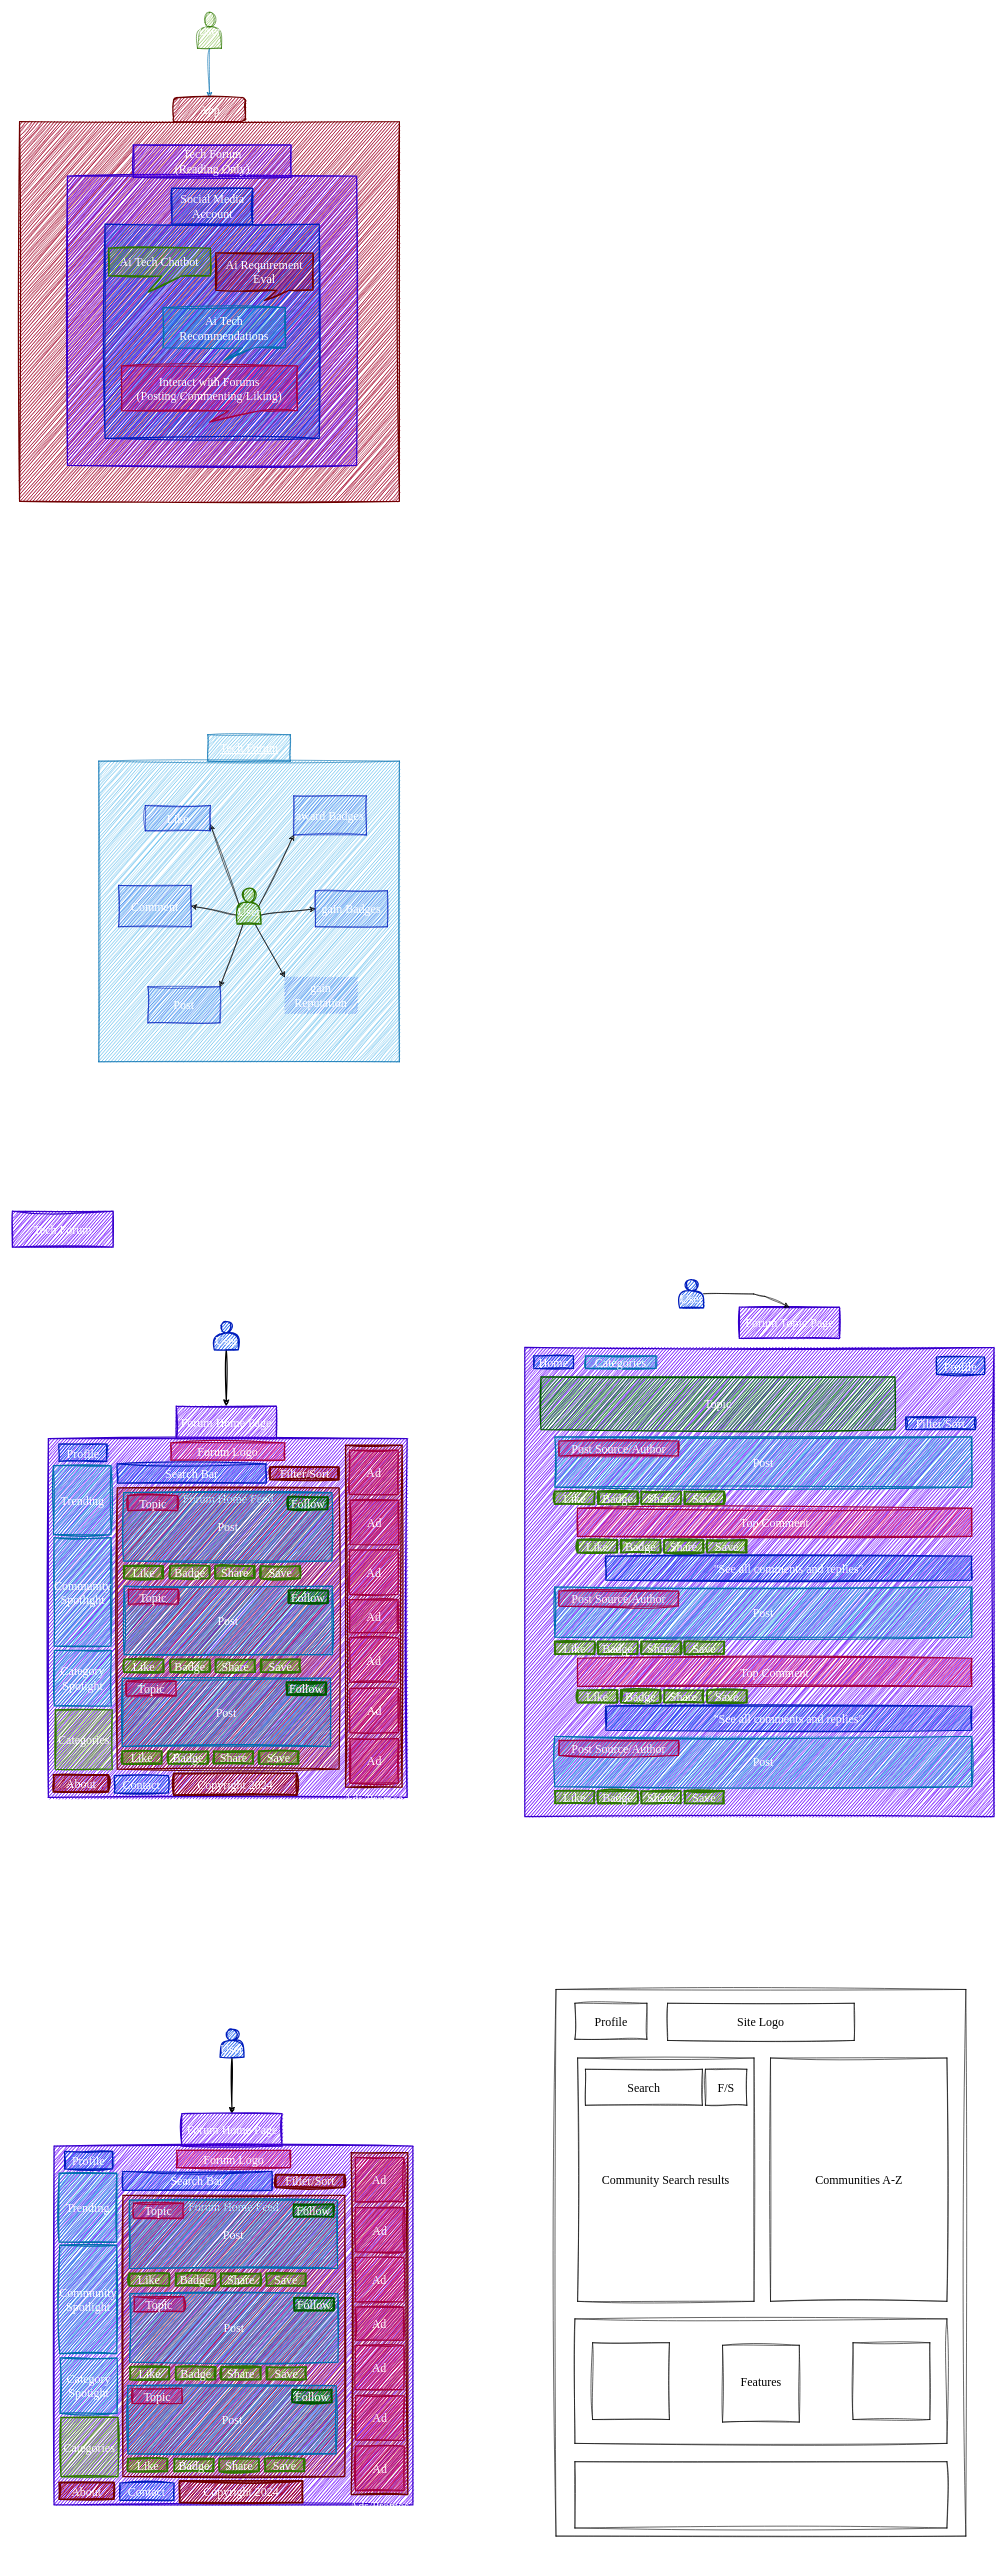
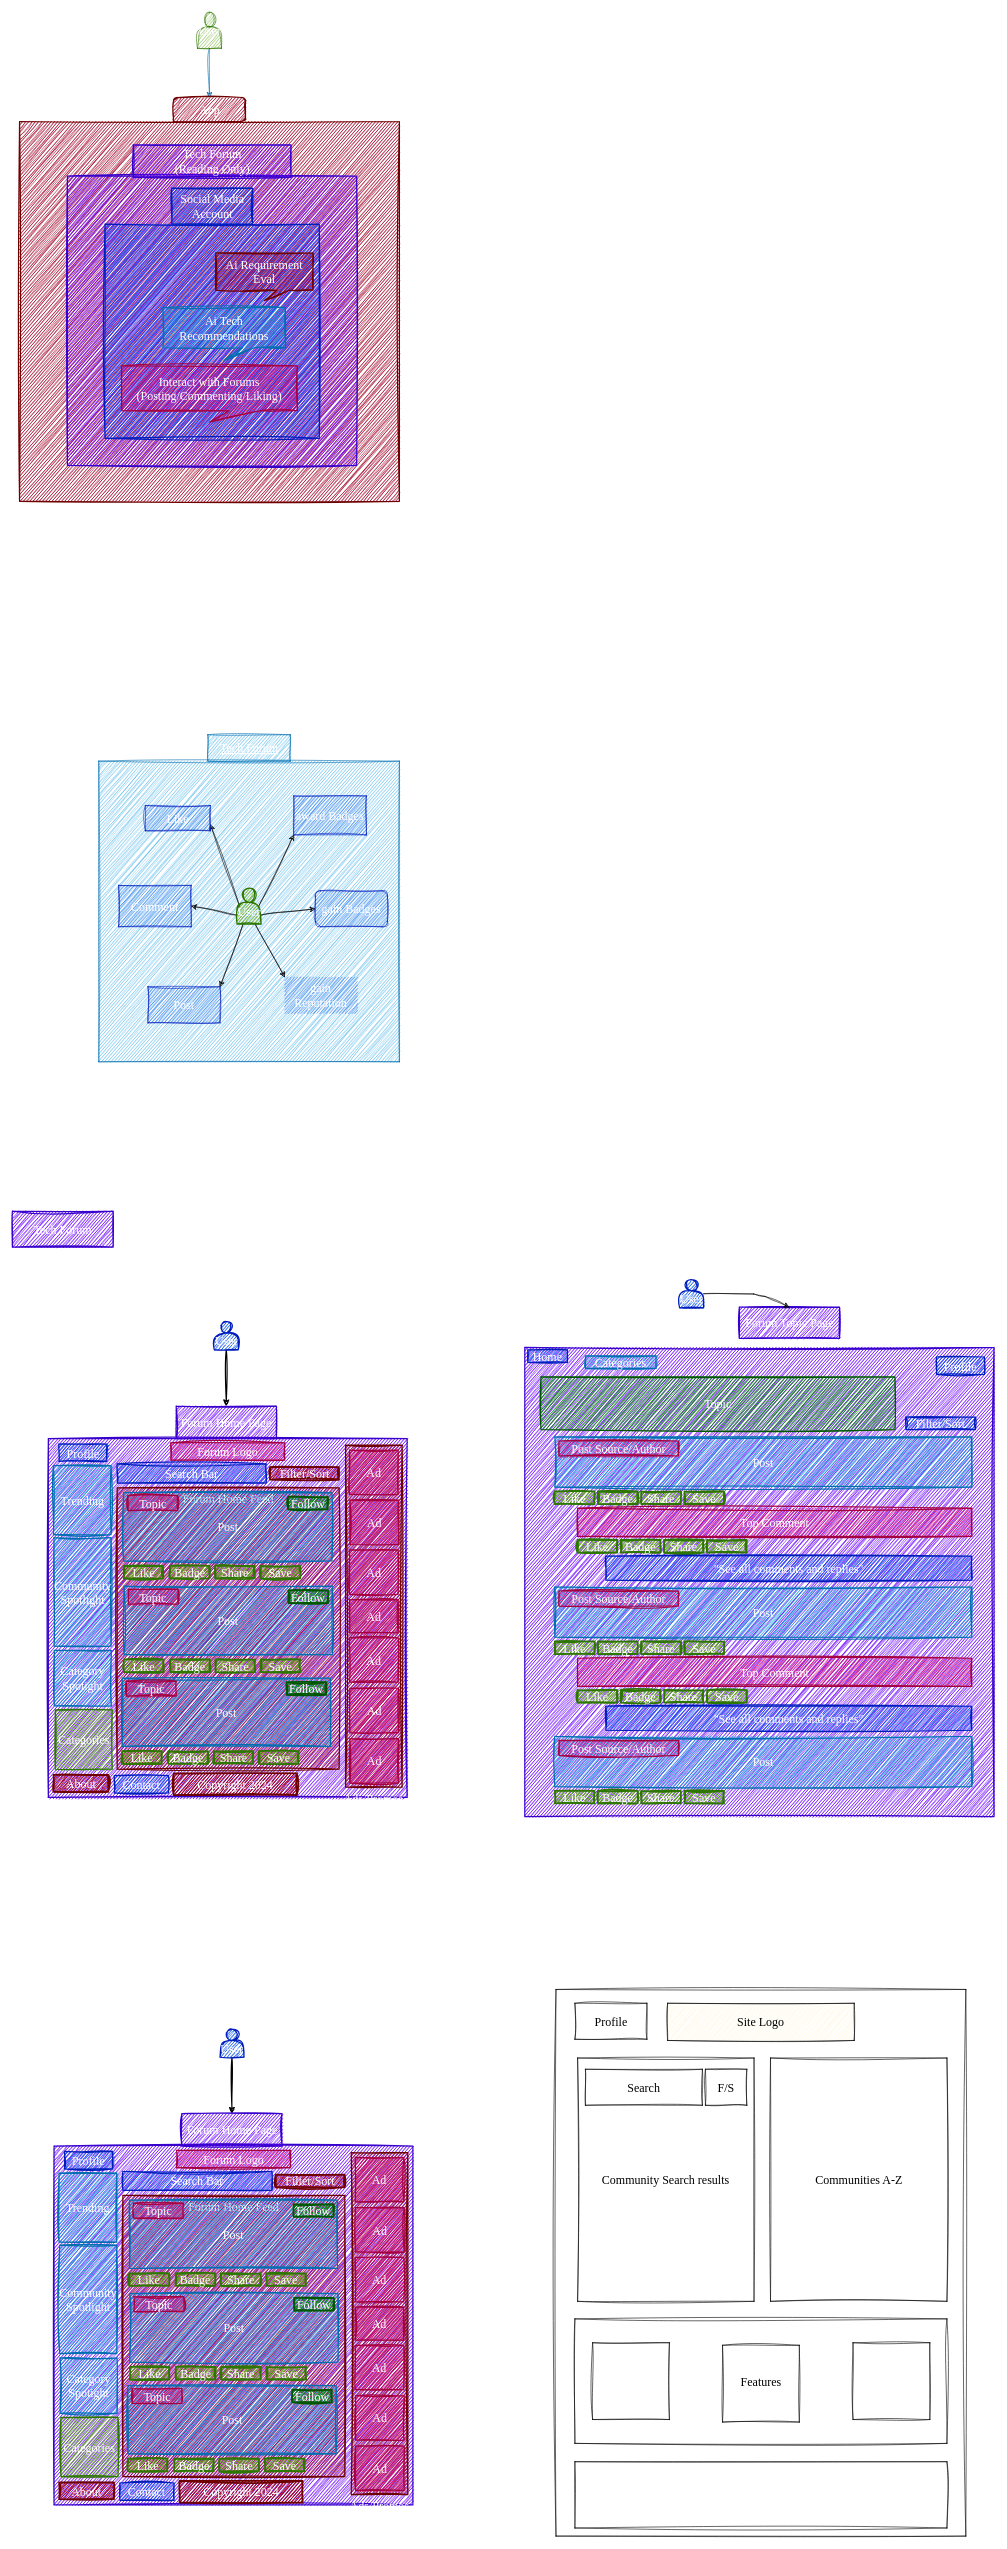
- <mxCell id="14" value="Ai Tech Chatbot" style="shape=callout;whiteSpace=wrap;html=1;perimeter=calloutPerimeter;sketch=1;hachureGap=4;jiggle=2;curveFitting=1;fontFamily=Architects Daughter;fontSource=https%3A%2F%2Ffonts.googleapis.com%2Fcss%3Ffamily%3DArchitects%2BDaughter;fontSize=20;position2=0.39;size=27;position=0.52;fillColor=#60a917;fontColor=#ffffff;strokeColor=#2D7600;base=34;strokeWidth=2;" parent="1" vertex="1"><mxGeometry x="180.25" y="413" width="169.75" height="73.25" as="geometry" /></mxCell>
- <mxCell id="28" value="gain Badges" style="rounded=0;whiteSpace=wrap;html=1;shadow=0;sketch=1;hachureGap=4;jiggle=2;curveFitting=1;fontFamily=Architects Daughter;fontSource=https%3A%2F%2Ffonts.googleapis.com%2Fcss%3Ffamily%3DArchitects%2BDaughter;fontSize=20;fontColor=#ffffff;fillColor=#0050ef;strokeColor=#001DBC;gradientColor=none;strokeWidth=1;" parent="1" vertex="1"><mxGeometry x="525" y="1484" width="120" height="60" as="geometry" /></mxCell>
+ <mxCell id="28" value="gain Badges" style="whiteSpace=wrap;html=1;shadow=0;sketch=1;hachureGap=4;jiggle=2;curveFitting=1;fontFamily=Architects Daughter;fontSource=https%3A%2F%2Ffonts.googleapis.com%2Fcss%3Ffamily%3DArchitects%2BDaughter;fontSize=20;fontColor=#ffffff;fillColor=#0050ef;strokeColor=#001DBC;gradientColor=none;strokeWidth=1;rounded=1;" parent="1" vertex="1"><mxGeometry x="525" y="1484" width="120" height="60" as="geometry" /></mxCell>
- <mxCell id="55" value="Home" style="rounded=0;whiteSpace=wrap;html=1;sketch=1;hachureGap=4;jiggle=2;curveFitting=1;fontFamily=Architects Daughter;fontSource=https%3A%2F%2Ffonts.googleapis.com%2Fcss%3Ffamily%3DArchitects%2BDaughter;fontSize=20;fillColor=#0050ef;fontColor=#ffffff;strokeColor=#001DBC;strokeWidth=2;" parent="1" vertex="1"><mxGeometry x="889" y="2259" width="66" height="21" as="geometry" /></mxCell>
+ <mxCell id="55" value="Home" style="rounded=0;whiteSpace=wrap;html=1;sketch=1;hachureGap=4;jiggle=2;curveFitting=1;fontFamily=Architects Daughter;fontSource=https%3A%2F%2Ffonts.googleapis.com%2Fcss%3Ffamily%3DArchitects%2BDaughter;fontSize=20;fillColor=#0050ef;fontColor=#ffffff;strokeColor=#001DBC;strokeWidth=2;" parent="1" vertex="1"><mxGeometry x="879" y="2249" width="66" height="21" as="geometry" /></mxCell>
- <mxCell id="160" value="Site Logo" style="rounded=0;whiteSpace=wrap;html=1;sketch=1;hachureGap=4;jiggle=2;curveFitting=1;fontFamily=Architects Daughter;fontSource=https%3A%2F%2Ffonts.googleapis.com%2Fcss%3Ffamily%3DArchitects%2BDaughter;fontSize=20;" vertex="1" parent="1"><mxGeometry x="1112" y="3338" width="311" height="62" as="geometry" /></mxCell>
+ <mxCell id="160" value="Site Logo" style="rounded=0;whiteSpace=wrap;html=1;sketch=1;hachureGap=4;jiggle=2;curveFitting=1;fontFamily=Architects Daughter;fontSource=https%3A%2F%2Ffonts.googleapis.com%2Fcss%3Ffamily%3DArchitects%2BDaughter;fontSize=20;fillColor=#fff2cc;" vertex="1" parent="1"><mxGeometry x="1112" y="3338" width="311" height="62" as="geometry" /></mxCell>
